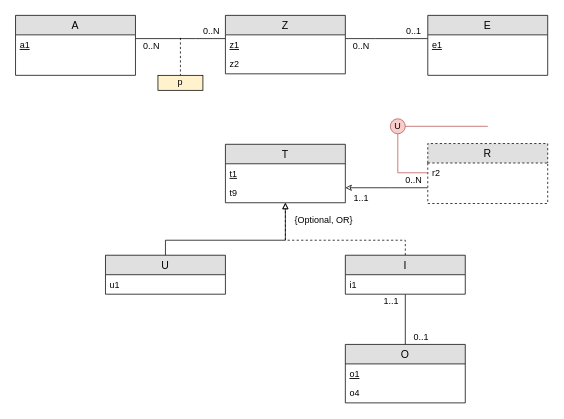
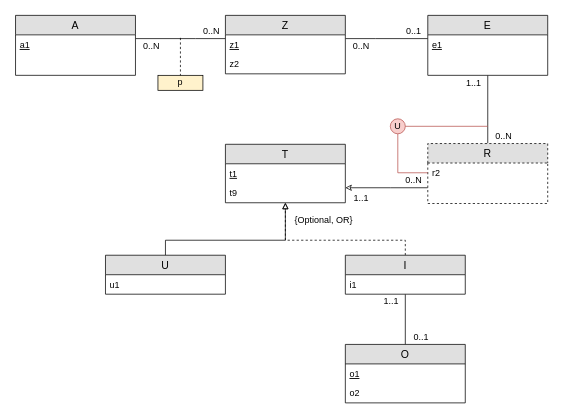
+ <mxCell id="13" value="" style="edgeStyle=orthogonalEdgeStyle;rounded=0;orthogonalLoop=1;jettySize=auto;html=1;endArrow=none;endFill=0;" edge="1" parent="1" source="16" target="21"><mxGeometry relative="1" as="geometry" /></mxCell>
+ <mxCell id="14" value="1..1" style="text;html=1;resizable=0;points=[];align=center;verticalAlign=middle;labelBackgroundColor=#ffffff;" vertex="1" connectable="0" parent="13"><mxGeometry x="-0.769" relative="1" as="geometry"><mxPoint x="-20" y="-0.5" as="offset" /></mxGeometry></mxCell>
+ <mxCell id="15" value="0..N" style="text;html=1;resizable=0;points=[];align=center;verticalAlign=middle;labelBackgroundColor=#ffffff;" vertex="1" connectable="0" parent="13"><mxGeometry x="0.742" relative="1" as="geometry"><mxPoint x="20" y="1" as="offset" /></mxGeometry></mxCell>
- <mxCell id="38" value="o4" style="text;strokeColor=none;fillColor=none;spacingLeft=4;spacingRight=4;overflow=hidden;rotatable=0;points=[[0,0.5],[1,0.5]];portConstraint=eastwest;fontSize=12;fontStyle=0" vertex="1" parent="36"><mxGeometry y="52" width="160" height="26" as="geometry" /></mxCell>
+ <mxCell id="38" value="o2" style="text;strokeColor=none;fillColor=none;spacingLeft=4;spacingRight=4;overflow=hidden;rotatable=0;points=[[0,0.5],[1,0.5]];portConstraint=eastwest;fontSize=12;fontStyle=0" vertex="1" parent="36"><mxGeometry y="52" width="160" height="26" as="geometry" /></mxCell>
